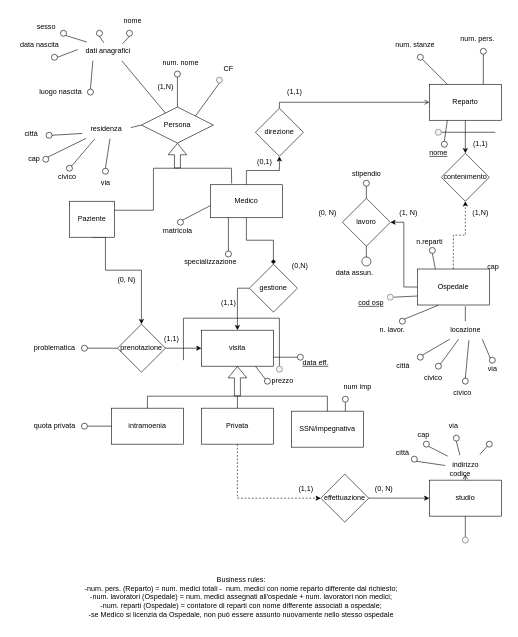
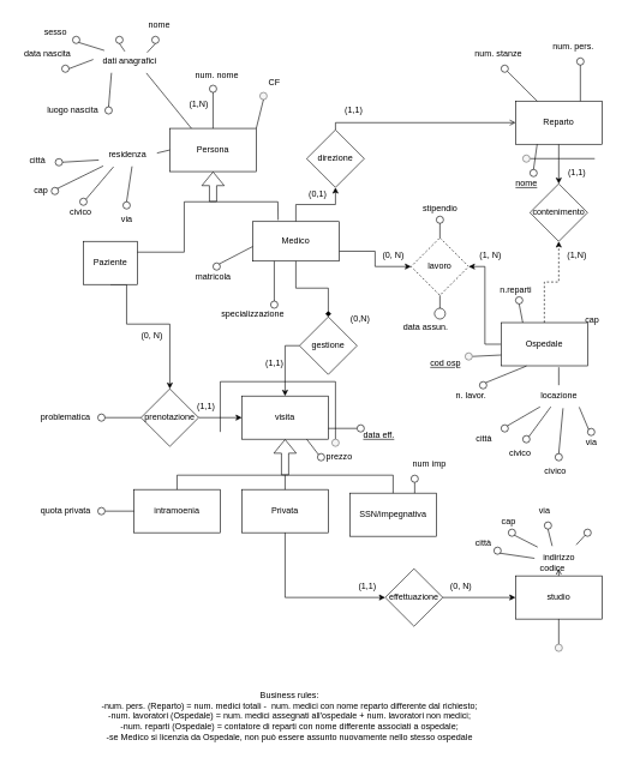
- <mxCell id="2" value="Persona" style="rhombus;whiteSpace=wrap;html=1;" parent="1" vertex="1"><mxGeometry x="235" y="178" width="120" height="60" as="geometry" /></mxCell>
+ <mxCell id="2" value="Persona" style="rounded=0;whiteSpace=wrap;html=1;" parent="1" vertex="1"><mxGeometry x="235" y="178" width="120" height="60" as="geometry" /></mxCell>
+ <mxCell id="6" style="edgeStyle=orthogonalEdgeStyle;rounded=0;orthogonalLoop=1;jettySize=auto;html=1;exitX=1;exitY=0.75;exitDx=0;exitDy=0;entryX=0;entryY=0.5;entryDx=0;entryDy=0;" parent="1" source="7" target="17" edge="1"><mxGeometry relative="1" as="geometry" /></mxCell>
- <mxCell id="17" value="lavoro" style="rhombus;whiteSpace=wrap;html=1;" parent="1" vertex="1"><mxGeometry x="570" y="330" width="80" height="80" as="geometry" /></mxCell>
+ <mxCell id="17" value="lavoro" style="rhombus;whiteSpace=wrap;html=1;dashed=1;" parent="1" vertex="1"><mxGeometry x="570" y="330" width="80" height="80" as="geometry" /></mxCell>
- <mxCell id="56" value="" style="endArrow=classic;html=1;rounded=0;exitX=0.5;exitY=1;exitDx=0;exitDy=0;entryX=0;entryY=0.5;entryDx=0;entryDy=0;dashed=1;" edge="1" parent="1" source="9" target="37"><mxGeometry width="50" height="50" relative="1" as="geometry"><mxPoint x="415" y="680" as="sourcePoint" /><mxPoint x="505" y="823" as="targetPoint" /><Array as="points"><mxPoint x="395" y="830" /></Array></mxGeometry></mxCell>
+ <mxCell id="56" value="" style="endArrow=classic;html=1;rounded=0;exitX=0.5;exitY=1;exitDx=0;exitDy=0;entryX=0;entryY=0.5;entryDx=0;entryDy=0;" edge="1" parent="1" source="9" target="37"><mxGeometry width="50" height="50" relative="1" as="geometry"><mxPoint x="415" y="680" as="sourcePoint" /><mxPoint x="505" y="823" as="targetPoint" /><Array as="points"><mxPoint x="395" y="830" /></Array></mxGeometry></mxCell>
